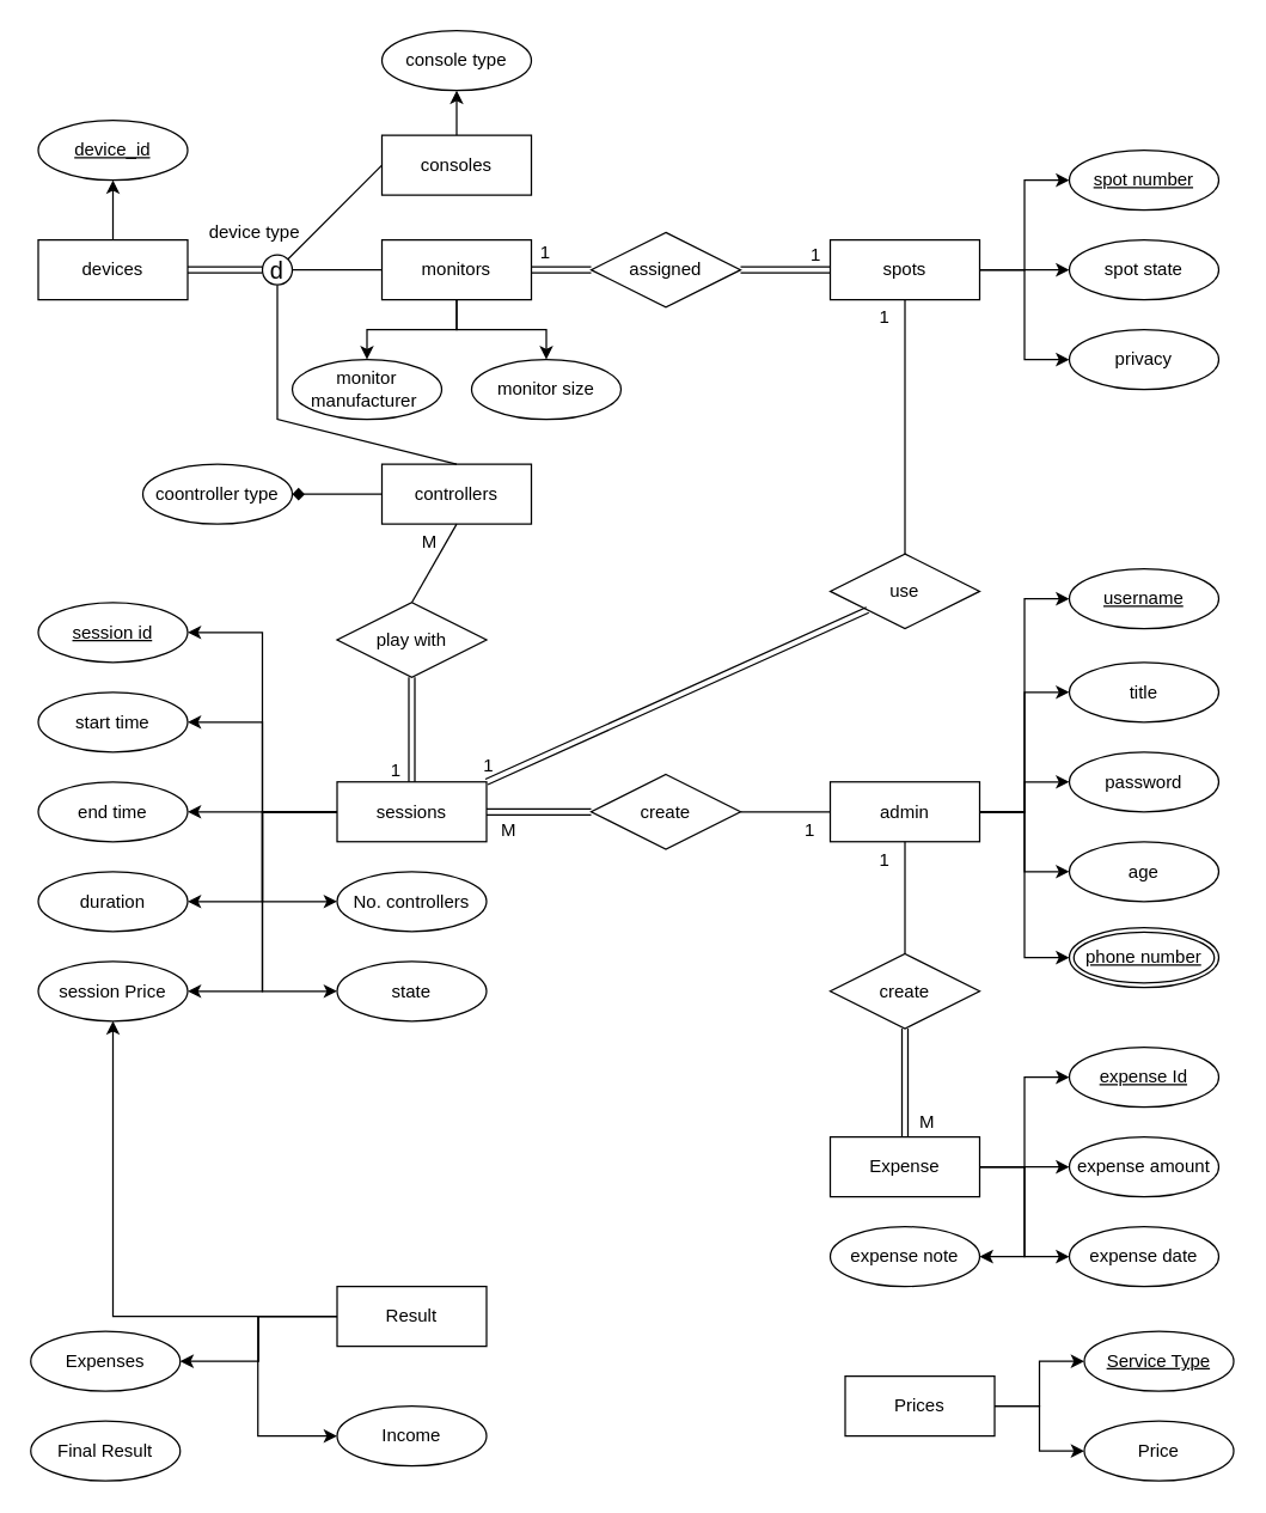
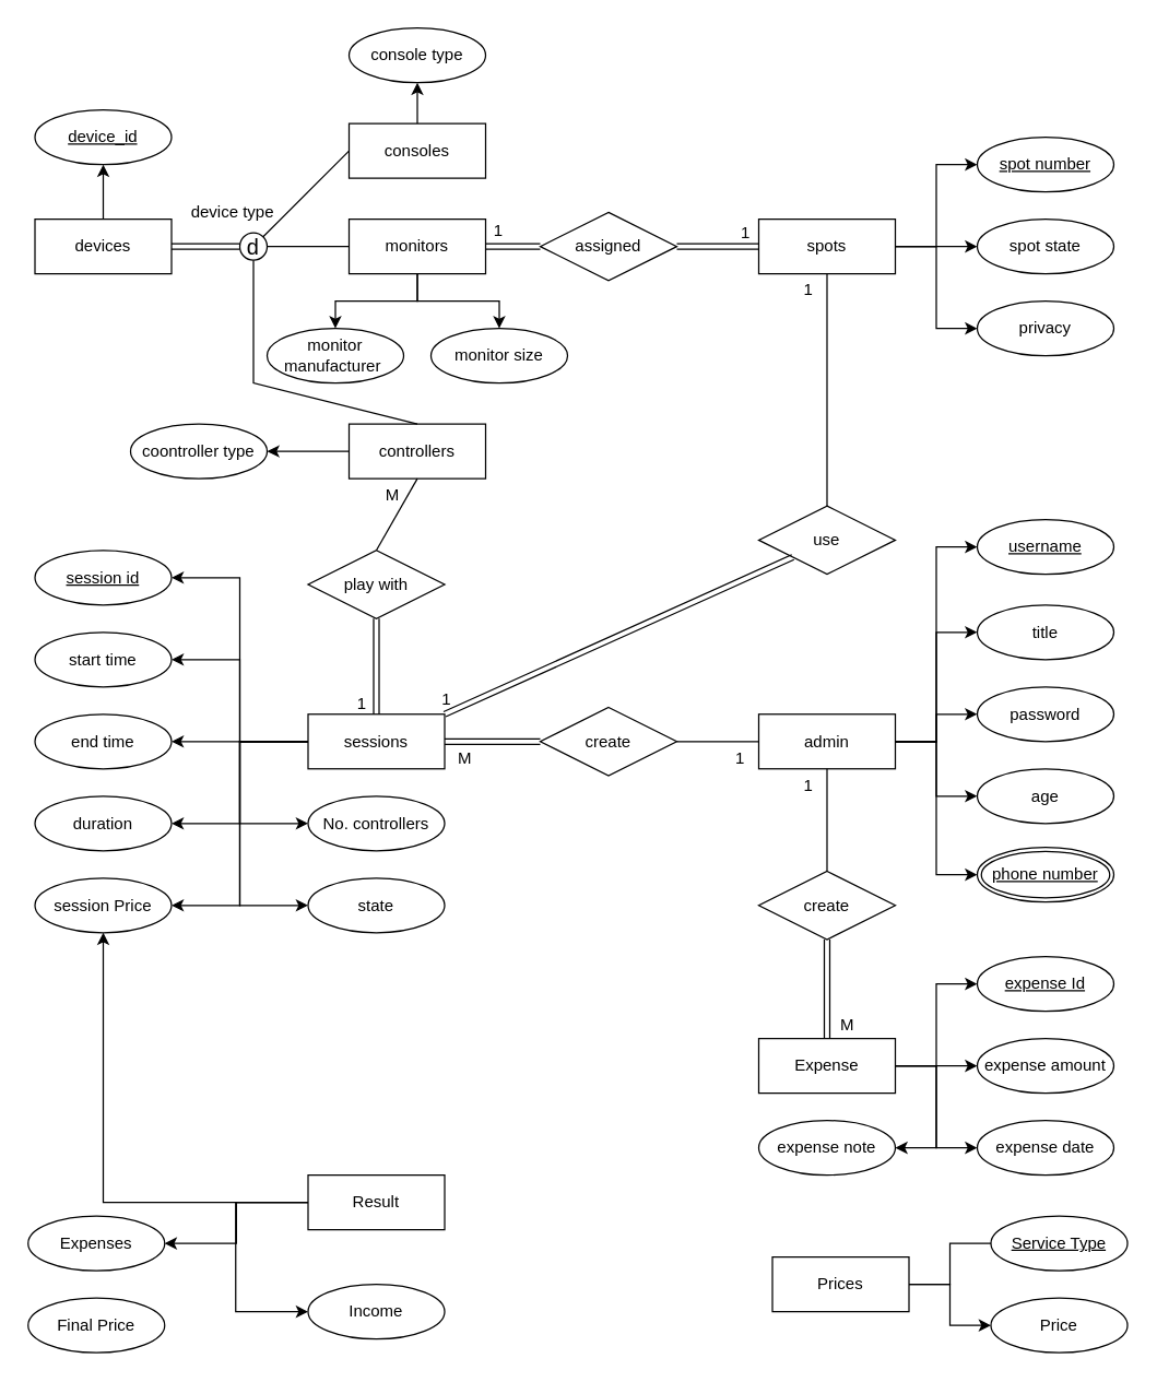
- <mxCell id="2" style="edgeStyle=orthogonalEdgeStyle;rounded=0;orthogonalLoop=1;jettySize=auto;html=1;entryX=1;entryY=0.5;entryDx=0;entryDy=0;endArrow=diamond;" parent="1" source="3" target="4" edge="1"><mxGeometry relative="1" as="geometry" /></mxCell>
+ <mxCell id="2" style="edgeStyle=orthogonalEdgeStyle;rounded=0;orthogonalLoop=1;jettySize=auto;html=1;entryX=1;entryY=0.5;entryDx=0;entryDy=0;" parent="1" source="3" target="4" edge="1"><mxGeometry relative="1" as="geometry" /></mxCell>
- <mxCell id="76" style="edgeStyle=orthogonalEdgeStyle;rounded=0;orthogonalLoop=1;jettySize=auto;html=1;entryX=0;entryY=0.5;entryDx=0;entryDy=0;exitX=1;exitY=0.5;exitDx=0;exitDy=0;" edge="1" source="78" target="79" parent="1"><mxGeometry relative="1" as="geometry" /></mxCell>
+ <mxCell id="76" style="edgeStyle=orthogonalEdgeStyle;rounded=0;orthogonalLoop=1;jettySize=auto;html=1;entryX=0;entryY=0.5;entryDx=0;entryDy=0;exitX=1;exitY=0.5;exitDx=0;exitDy=0;endArrow=none;" edge="1" source="78" target="79" parent="1"><mxGeometry relative="1" as="geometry" /></mxCell>
- <mxCell id="99" value="Final Result" style="ellipse;whiteSpace=wrap;html=1;align=center;fontStyle=0;" vertex="1" parent="1"><mxGeometry x="20" y="950" width="100" height="40" as="geometry" /></mxCell>
+ <mxCell id="99" value="Final Price" style="ellipse;whiteSpace=wrap;html=1;align=center;fontStyle=0;" vertex="1" parent="1"><mxGeometry x="20" y="950" width="100" height="40" as="geometry" /></mxCell>
